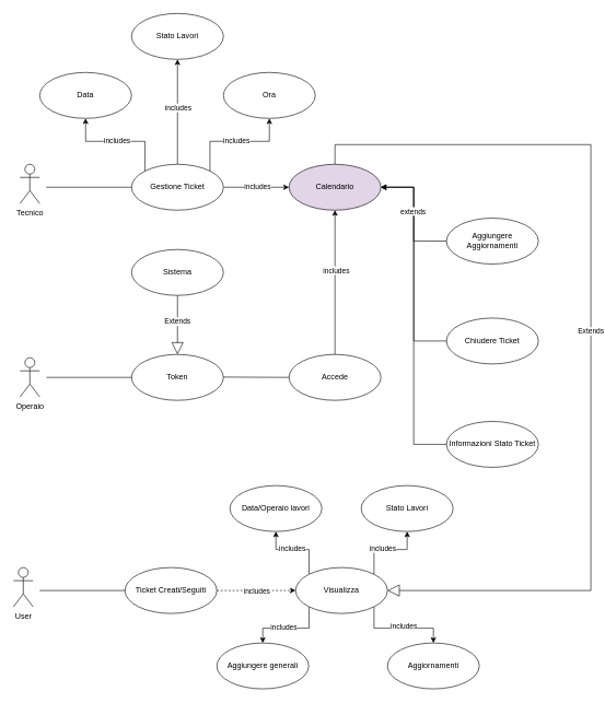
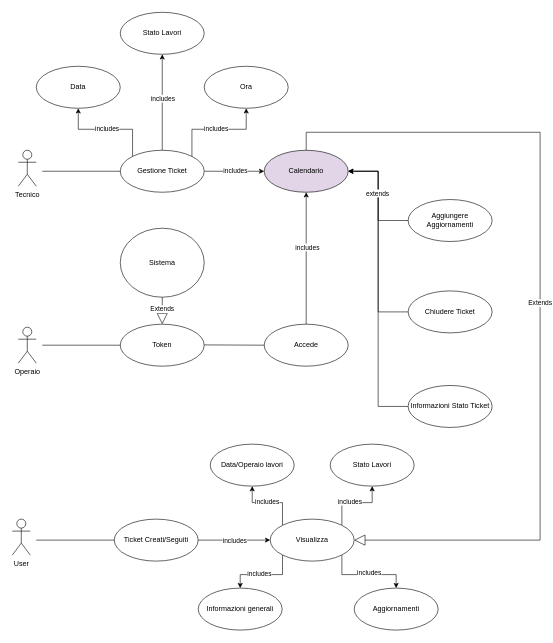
- <mxCell id="18" value="Sistema" style="ellipse;whiteSpace=wrap;html=1;" vertex="1" parent="1"><mxGeometry x="200" y="380" width="140" height="70" as="geometry" /></mxCell>
+ <mxCell id="18" value="Sistema" style="ellipse;whiteSpace=wrap;html=1;" vertex="1" parent="1"><mxGeometry x="200" y="380" width="140" height="115" as="geometry" /></mxCell>
- <mxCell id="34" style="edgeStyle=orthogonalEdgeStyle;rounded=0;orthogonalLoop=1;jettySize=auto;html=1;entryX=0;entryY=0.5;entryDx=0;entryDy=0;dashed=1;" edge="1" parent="1" source="36" target="45"><mxGeometry relative="1" as="geometry" /></mxCell>
+ <mxCell id="34" style="edgeStyle=orthogonalEdgeStyle;rounded=0;orthogonalLoop=1;jettySize=auto;html=1;entryX=0;entryY=0.5;entryDx=0;entryDy=0;" edge="1" parent="1" source="36" target="45"><mxGeometry relative="1" as="geometry" /></mxCell>
- <mxCell id="50" value="Aggiungere generali" style="ellipse;whiteSpace=wrap;html=1;" vertex="1" parent="1"><mxGeometry x="330" y="980" width="140" height="70" as="geometry" /></mxCell>
+ <mxCell id="50" value="Informazioni generali" style="ellipse;whiteSpace=wrap;html=1;" vertex="1" parent="1"><mxGeometry x="330" y="980" width="140" height="70" as="geometry" /></mxCell>
